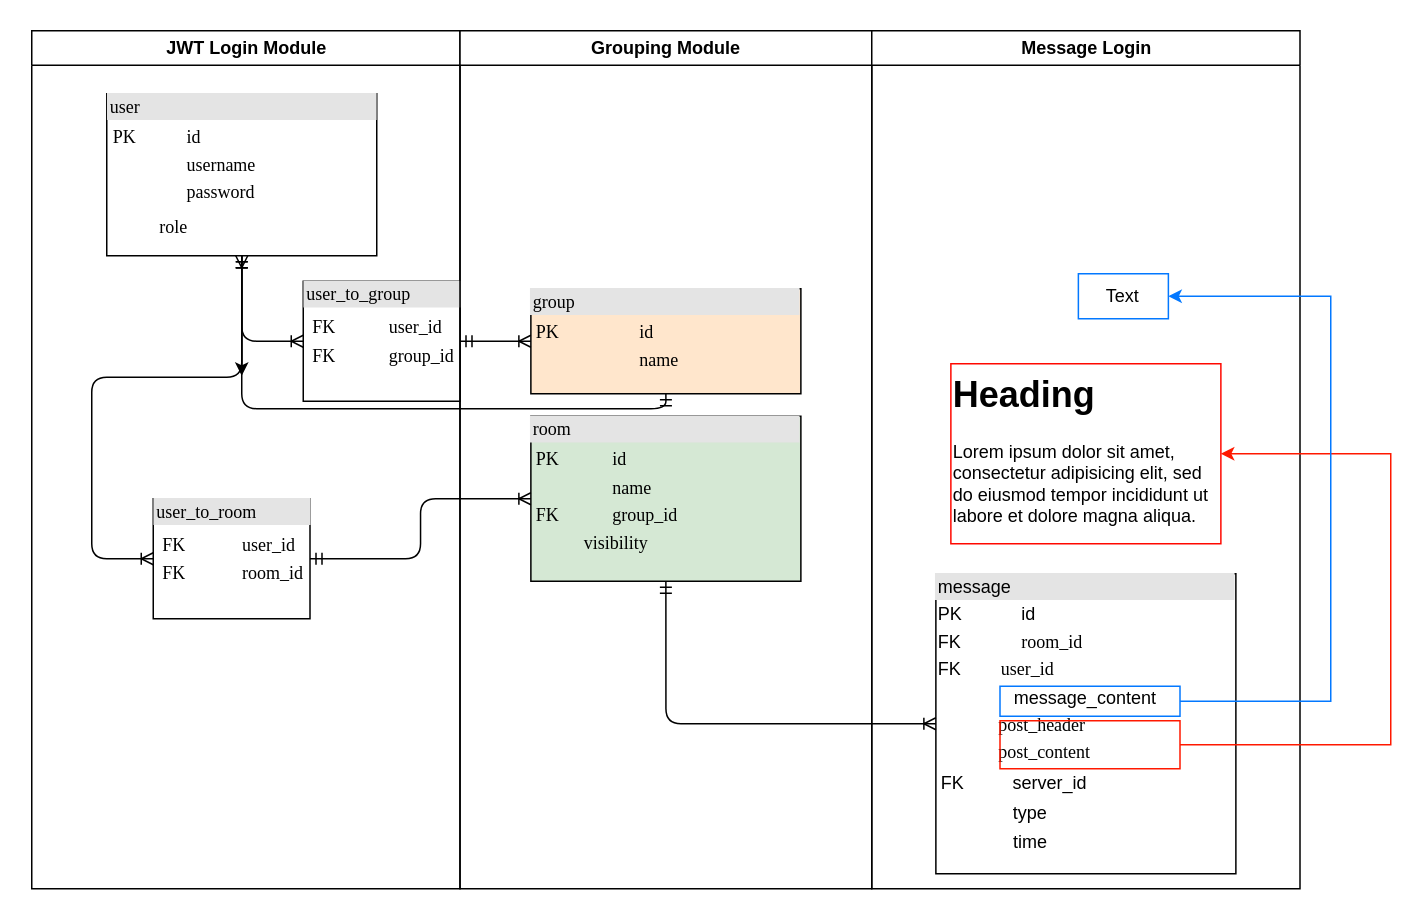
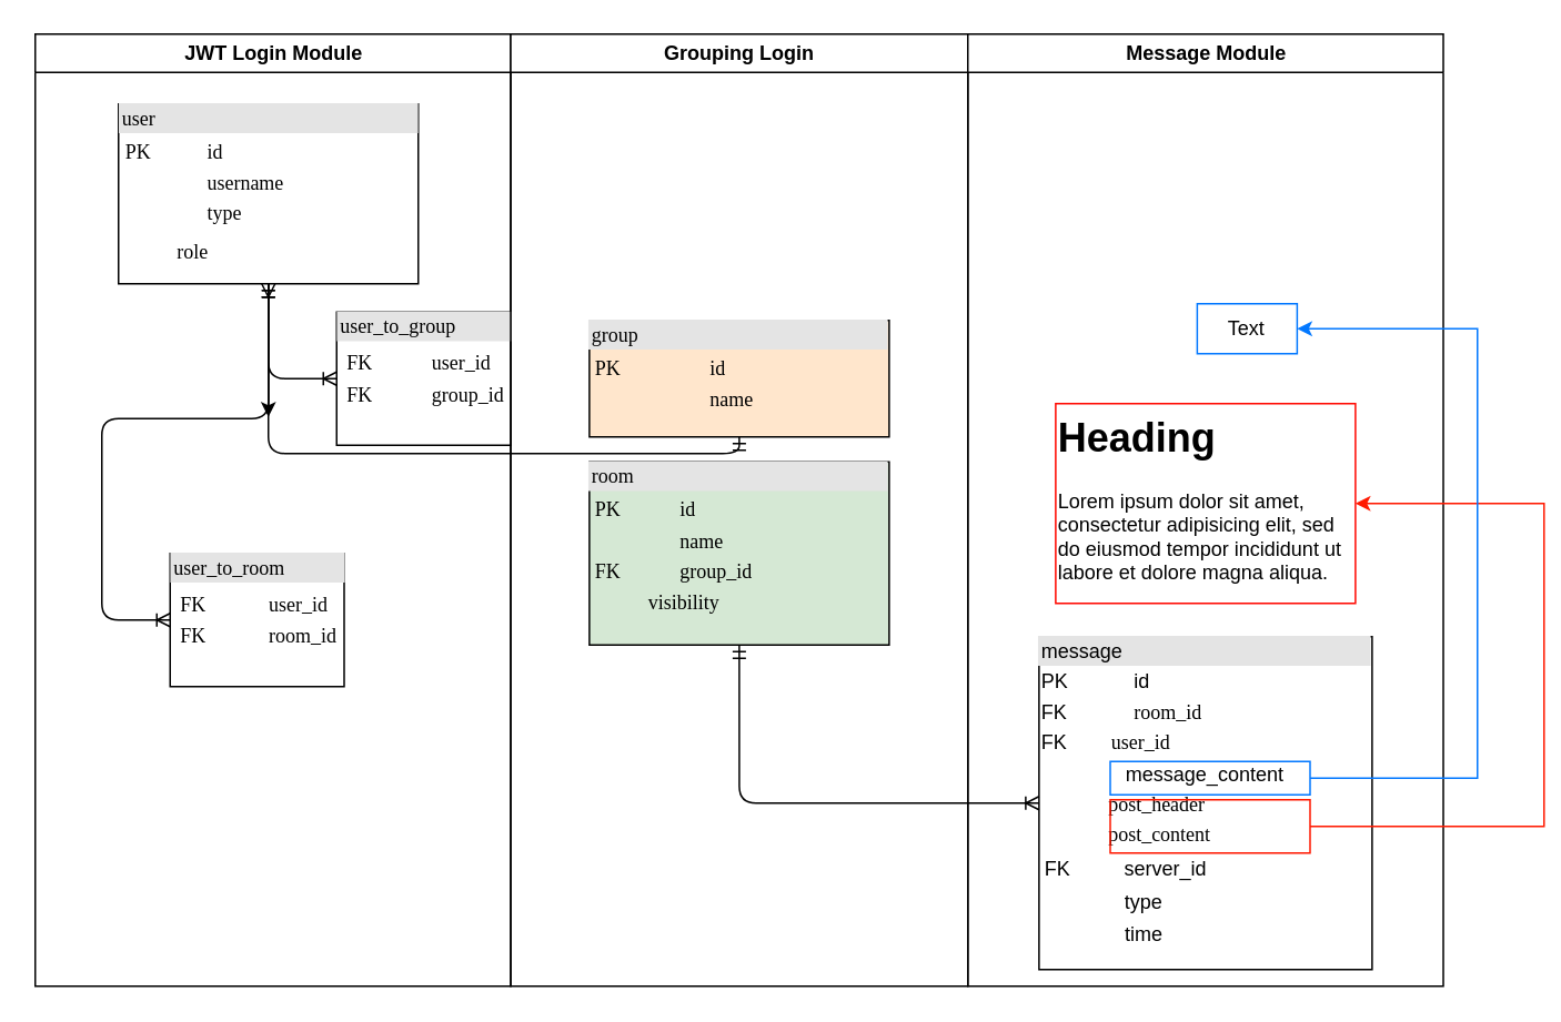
- <mxCell id="9" value="Grouping Module" style="swimlane;whiteSpace=wrap;startSize=23;fillColor=default;" parent="1" vertex="1"><mxGeometry x="306" y="20" width="274.5" height="572" as="geometry" /></mxCell>
+ <mxCell id="9" value="Grouping Login" style="swimlane;whiteSpace=wrap;startSize=23;fillColor=default;" parent="1" vertex="1"><mxGeometry x="306" y="20" width="274.5" height="572" as="geometry" /></mxCell>
- <mxCell id="13" value="Message Login" style="swimlane;whiteSpace=wrap;fillColor=default;strokeColor=#000000;" parent="1" vertex="1"><mxGeometry x="580.5" y="20" width="285.5" height="572" as="geometry" /></mxCell>
+ <mxCell id="13" value="Message Module" style="swimlane;whiteSpace=wrap;fillColor=default;strokeColor=#000000;" parent="1" vertex="1"><mxGeometry x="580.5" y="20" width="285.5" height="572" as="geometry" /></mxCell>
- <mxCell id="4" value="&lt;div style=&quot;box-sizing:border-box;width:100%;background:#e4e4e4;padding:2px;&quot;&gt;user&lt;/div&gt;&lt;table style=&quot;width:100%;font-size:1em;&quot; cellpadding=&quot;2&quot; cellspacing=&quot;0&quot;&gt;&lt;tbody&gt;&lt;tr&gt;&lt;td&gt;&lt;table style=&quot;font-size: 1em; background-color: initial; width: 176px;&quot; cellpadding=&quot;2&quot; cellspacing=&quot;0&quot;&gt;&lt;tbody&gt;&lt;tr&gt;&lt;td&gt;PK&lt;/td&gt;&lt;td&gt;id&lt;/td&gt;&lt;/tr&gt;&lt;tr&gt;&lt;td&gt;&lt;/td&gt;&lt;td&gt;username&lt;/td&gt;&lt;/tr&gt;&lt;tr&gt;&lt;td&gt;&lt;/td&gt;&lt;td&gt;password&lt;br&gt;&lt;/td&gt;&lt;/tr&gt;&lt;/tbody&gt;&lt;/table&gt;&lt;/td&gt;&lt;td&gt;&lt;br&gt;&lt;/td&gt;&lt;/tr&gt;&lt;/tbody&gt;&lt;/table&gt;&lt;table style=&quot;font-size: 1em; width: 184px;&quot; cellpadding=&quot;2&quot; cellspacing=&quot;0&quot;&gt;&lt;tbody&gt;&lt;tr&gt;&lt;td&gt;&lt;/td&gt;&lt;td&gt;&lt;table style=&quot;font-size: 1em; background-color: initial; width: 176px;&quot; cellpadding=&quot;2&quot; cellspacing=&quot;0&quot;&gt;&lt;tbody&gt;&lt;tr&gt;&lt;td&gt;&lt;span style=&quot;white-space: pre;&quot;&gt;&#09;&lt;/span&gt;&amp;nbsp;role&lt;/td&gt;&lt;/tr&gt;&lt;/tbody&gt;&lt;/table&gt;&lt;/td&gt;&lt;td&gt;&lt;br&gt;&lt;/td&gt;&lt;/tr&gt;&lt;/tbody&gt;&lt;/table&gt;" style="verticalAlign=top;align=left;overflow=fill;html=1;rounded=0;shadow=0;comic=0;labelBackgroundColor=none;strokeWidth=1;fontFamily=Verdana;fontSize=12" vertex="1" parent="2"><mxGeometry x="50" y="42" width="180" height="108" as="geometry" /></mxCell>
+ <mxCell id="4" value="&lt;div style=&quot;box-sizing:border-box;width:100%;background:#e4e4e4;padding:2px;&quot;&gt;user&lt;/div&gt;&lt;table style=&quot;width:100%;font-size:1em;&quot; cellpadding=&quot;2&quot; cellspacing=&quot;0&quot;&gt;&lt;tbody&gt;&lt;tr&gt;&lt;td&gt;&lt;table style=&quot;font-size: 1em; background-color: initial; width: 176px;&quot; cellpadding=&quot;2&quot; cellspacing=&quot;0&quot;&gt;&lt;tbody&gt;&lt;tr&gt;&lt;td&gt;PK&lt;/td&gt;&lt;td&gt;id&lt;/td&gt;&lt;/tr&gt;&lt;tr&gt;&lt;td&gt;&lt;/td&gt;&lt;td&gt;username&lt;/td&gt;&lt;/tr&gt;&lt;tr&gt;&lt;td&gt;&lt;/td&gt;&lt;td&gt;type&lt;br&gt;&lt;/td&gt;&lt;/tr&gt;&lt;/tbody&gt;&lt;/table&gt;&lt;/td&gt;&lt;td&gt;&lt;br&gt;&lt;/td&gt;&lt;/tr&gt;&lt;/tbody&gt;&lt;/table&gt;&lt;table style=&quot;font-size: 1em; width: 184px;&quot; cellpadding=&quot;2&quot; cellspacing=&quot;0&quot;&gt;&lt;tbody&gt;&lt;tr&gt;&lt;td&gt;&lt;/td&gt;&lt;td&gt;&lt;table style=&quot;font-size: 1em; background-color: initial; width: 176px;&quot; cellpadding=&quot;2&quot; cellspacing=&quot;0&quot;&gt;&lt;tbody&gt;&lt;tr&gt;&lt;td&gt;&lt;span style=&quot;white-space: pre;&quot;&gt;&#09;&lt;/span&gt;&amp;nbsp;role&lt;/td&gt;&lt;/tr&gt;&lt;/tbody&gt;&lt;/table&gt;&lt;/td&gt;&lt;td&gt;&lt;br&gt;&lt;/td&gt;&lt;/tr&gt;&lt;/tbody&gt;&lt;/table&gt;" style="verticalAlign=top;align=left;overflow=fill;html=1;rounded=0;shadow=0;comic=0;labelBackgroundColor=none;strokeWidth=1;fontFamily=Verdana;fontSize=12" vertex="1" parent="2"><mxGeometry x="50" y="42" width="180" height="108" as="geometry" /></mxCell>
- <mxCell id="23" value="" style="edgeStyle=orthogonalEdgeStyle;html=1;endArrow=ERoneToMany;startArrow=ERmandOne;labelBackgroundColor=none;fontFamily=Verdana;fontSize=12;align=left;exitX=1;exitY=0.5;entryX=0;entryY=0.5;entryDx=0;entryDy=0;exitDx=0;exitDy=0;" edge="1" parent="1" source="7" target="10"><mxGeometry width="100" height="100" relative="1" as="geometry"><mxPoint x="516" y="267" as="sourcePoint" /><mxPoint x="516" y="322" as="targetPoint" /></mxGeometry></mxCell>
- <mxCell id="22" value="" style="edgeStyle=orthogonalEdgeStyle;html=1;endArrow=ERoneToMany;startArrow=ERmandOne;labelBackgroundColor=none;fontFamily=Verdana;fontSize=12;align=left;entryX=0;entryY=0.5;entryDx=0;entryDy=0;exitX=1;exitY=0.5;exitDx=0;exitDy=0;" edge="1" parent="1" source="5" target="11"><mxGeometry width="100" height="100" relative="1" as="geometry"><mxPoint x="376" y="292" as="sourcePoint" /><mxPoint x="426" y="232" as="targetPoint" /></mxGeometry></mxCell>
